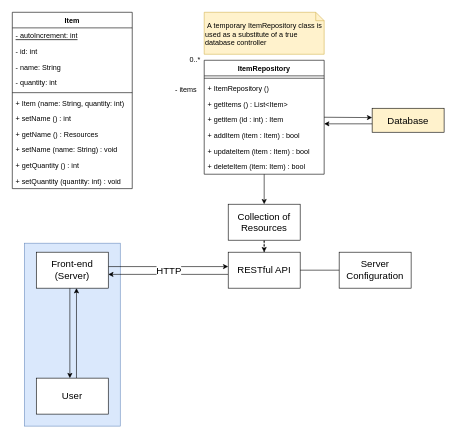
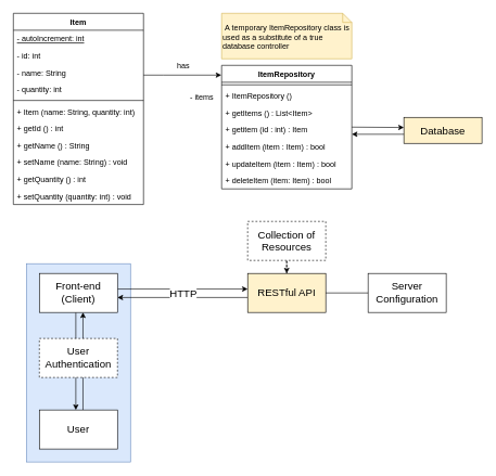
- <mxCell id="29" value="0..*" style="text;html=1;strokeColor=none;fillColor=none;align=center;verticalAlign=middle;whiteSpace=wrap;rounded=0;fontSize=12;" vertex="1" parent="1"><mxGeometry x="310" y="90" width="30" height="20" as="geometry" /></mxCell>
+ <mxCell id="15" style="edgeStyle=orthogonalEdgeStyle;rounded=0;orthogonalLoop=1;jettySize=auto;html=1;entryX=-0.002;entryY=0.079;entryDx=0;entryDy=0;entryPerimeter=0;" edge="1" parent="1" source="17" target="7"><mxGeometry relative="1" as="geometry"><Array as="points"><mxPoint x="250" y="115" /><mxPoint x="250" y="115" /></Array></mxGeometry></mxCell>
+ <mxCell id="16" value="has" style="edgeLabel;html=1;align=center;verticalAlign=middle;resizable=0;points=[];fontSize=12;" vertex="1" connectable="0" parent="15"><mxGeometry x="0.134" y="2" relative="1" as="geometry"><mxPoint x="-8" y="-13" as="offset" /></mxGeometry></mxCell>
- <mxCell id="24" value="+ setName () : int" style="text;strokeColor=none;fillColor=none;align=left;verticalAlign=top;spacingLeft=4;spacingRight=4;overflow=hidden;rotatable=0;points=[[0,0.5],[1,0.5]];portConstraint=eastwest;" vertex="1" parent="17"><mxGeometry y="164" width="200" height="26" as="geometry" /></mxCell>
+ <mxCell id="24" value="+ getId () : int" style="text;strokeColor=none;fillColor=none;align=left;verticalAlign=top;spacingLeft=4;spacingRight=4;overflow=hidden;rotatable=0;points=[[0,0.5],[1,0.5]];portConstraint=eastwest;" vertex="1" parent="17"><mxGeometry y="164" width="200" height="26" as="geometry" /></mxCell>
- <mxCell id="25" value="+ getName () : Resources" style="text;strokeColor=none;fillColor=none;align=left;verticalAlign=top;spacingLeft=4;spacingRight=4;overflow=hidden;rotatable=0;points=[[0,0.5],[1,0.5]];portConstraint=eastwest;" vertex="1" parent="17"><mxGeometry y="190" width="200" height="26" as="geometry" /></mxCell>
+ <mxCell id="25" value="+ getName () : String" style="text;strokeColor=none;fillColor=none;align=left;verticalAlign=top;spacingLeft=4;spacingRight=4;overflow=hidden;rotatable=0;points=[[0,0.5],[1,0.5]];portConstraint=eastwest;" vertex="1" parent="17"><mxGeometry y="190" width="200" height="26" as="geometry" /></mxCell>
- <mxCell id="6" style="edgeStyle=orthogonalEdgeStyle;rounded=0;orthogonalLoop=1;jettySize=auto;html=1;entryX=0.5;entryY=0;entryDx=0;entryDy=0;fontSize=16;" edge="1" parent="1" source="7" target="32"><mxGeometry relative="1" as="geometry" /></mxCell>
- <mxCell id="32" value="Collection of Resources" style="rounded=0;whiteSpace=wrap;html=1;fontSize=16;" vertex="1" parent="1"><mxGeometry x="380" y="340" width="120" height="60" as="geometry" /></mxCell>
+ <mxCell id="32" value="Collection of Resources" style="rounded=0;whiteSpace=wrap;html=1;fontSize=16;dashed=1;" vertex="1" parent="1"><mxGeometry x="380" y="340" width="120" height="60" as="geometry" /></mxCell>
- <mxCell id="39" value="Front-end&lt;br&gt;(Server)" style="rounded=0;whiteSpace=wrap;html=1;fontSize=16;" vertex="1" parent="1"><mxGeometry x="60" y="420" width="120" height="60" as="geometry" /></mxCell>
+ <mxCell id="39" value="Front-end&lt;br&gt;(Client)" style="rounded=0;whiteSpace=wrap;html=1;fontSize=16;" vertex="1" parent="1"><mxGeometry x="60" y="420" width="120" height="60" as="geometry" /></mxCell>
- <mxCell id="35" value="RESTful API" style="rounded=0;whiteSpace=wrap;html=1;fontSize=16;" vertex="1" parent="1"><mxGeometry x="380" y="420" width="120" height="60" as="geometry" /></mxCell>
+ <mxCell id="35" value="RESTful API" style="rounded=0;whiteSpace=wrap;html=1;fontSize=16;fillColor=#fff2cc;" vertex="1" parent="1"><mxGeometry x="380" y="420" width="120" height="60" as="geometry" /></mxCell>
+ <mxCell id="44" value="User Authentication" style="rounded=0;whiteSpace=wrap;html=1;fontSize=16;dashed=1;" vertex="1" parent="1"><mxGeometry x="60" y="520" width="120" height="60" as="geometry" /></mxCell>
